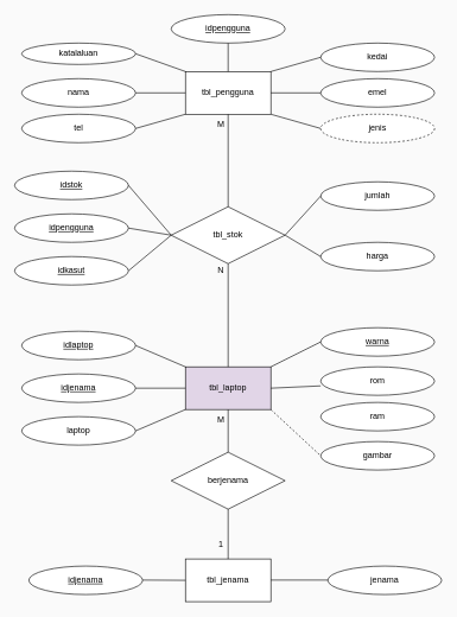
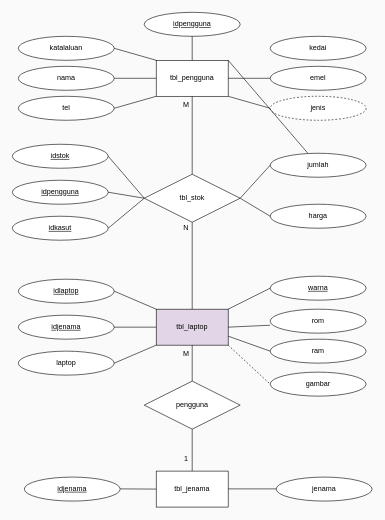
- <mxCell id="8" value="katalaluan" style="ellipse;whiteSpace=wrap;html=1;" parent="1" vertex="1"><mxGeometry x="30" y="60" width="160" height="30" as="geometry" /></mxCell>
+ <mxCell id="8" value="katalaluan" style="ellipse;whiteSpace=wrap;html=1;" parent="1" vertex="1"><mxGeometry x="30" y="60" width="160" height="40" as="geometry" /></mxCell>
- <mxCell id="20" value="" style="endArrow=none;html=1;rounded=0;exitX=1;exitY=0;exitDx=0;exitDy=0;entryX=0;entryY=0.5;entryDx=0;entryDy=0;" parent="1" source="2" target="11" edge="1"><mxGeometry width="50" height="50" relative="1" as="geometry"><mxPoint x="300" y="380" as="sourcePoint" /><mxPoint x="350" y="120" as="targetPoint" /></mxGeometry></mxCell>
+ <mxCell id="20" value="" style="endArrow=none;html=1;rounded=0;exitX=1;exitY=0;exitDx=0;exitDy=0;" parent="1" source="2" target="49" edge="1"><mxGeometry width="50" height="50" relative="1" as="geometry"><mxPoint x="300" y="380" as="sourcePoint" /><mxPoint x="350" y="120" as="targetPoint" /></mxGeometry></mxCell>
+ <mxCell id="29" value="" style="endArrow=none;html=1;rounded=0;exitX=0;exitY=0.5;exitDx=0;exitDy=0;entryX=1;entryY=0.75;entryDx=0;entryDy=0;" parent="1" source="15" target="4" edge="1"><mxGeometry width="50" height="50" relative="1" as="geometry"><mxPoint x="410" y="585" as="sourcePoint" /><mxPoint x="460" y="535" as="targetPoint" /></mxGeometry></mxCell>
- <mxCell id="36" value="berjenama" style="rhombus;whiteSpace=wrap;html=1;" parent="1" vertex="1"><mxGeometry x="240" y="635" width="160" height="80" as="geometry" /></mxCell>
+ <mxCell id="36" value="pengguna" style="rhombus;whiteSpace=wrap;html=1;" parent="1" vertex="1"><mxGeometry x="240" y="635" width="160" height="80" as="geometry" /></mxCell>
